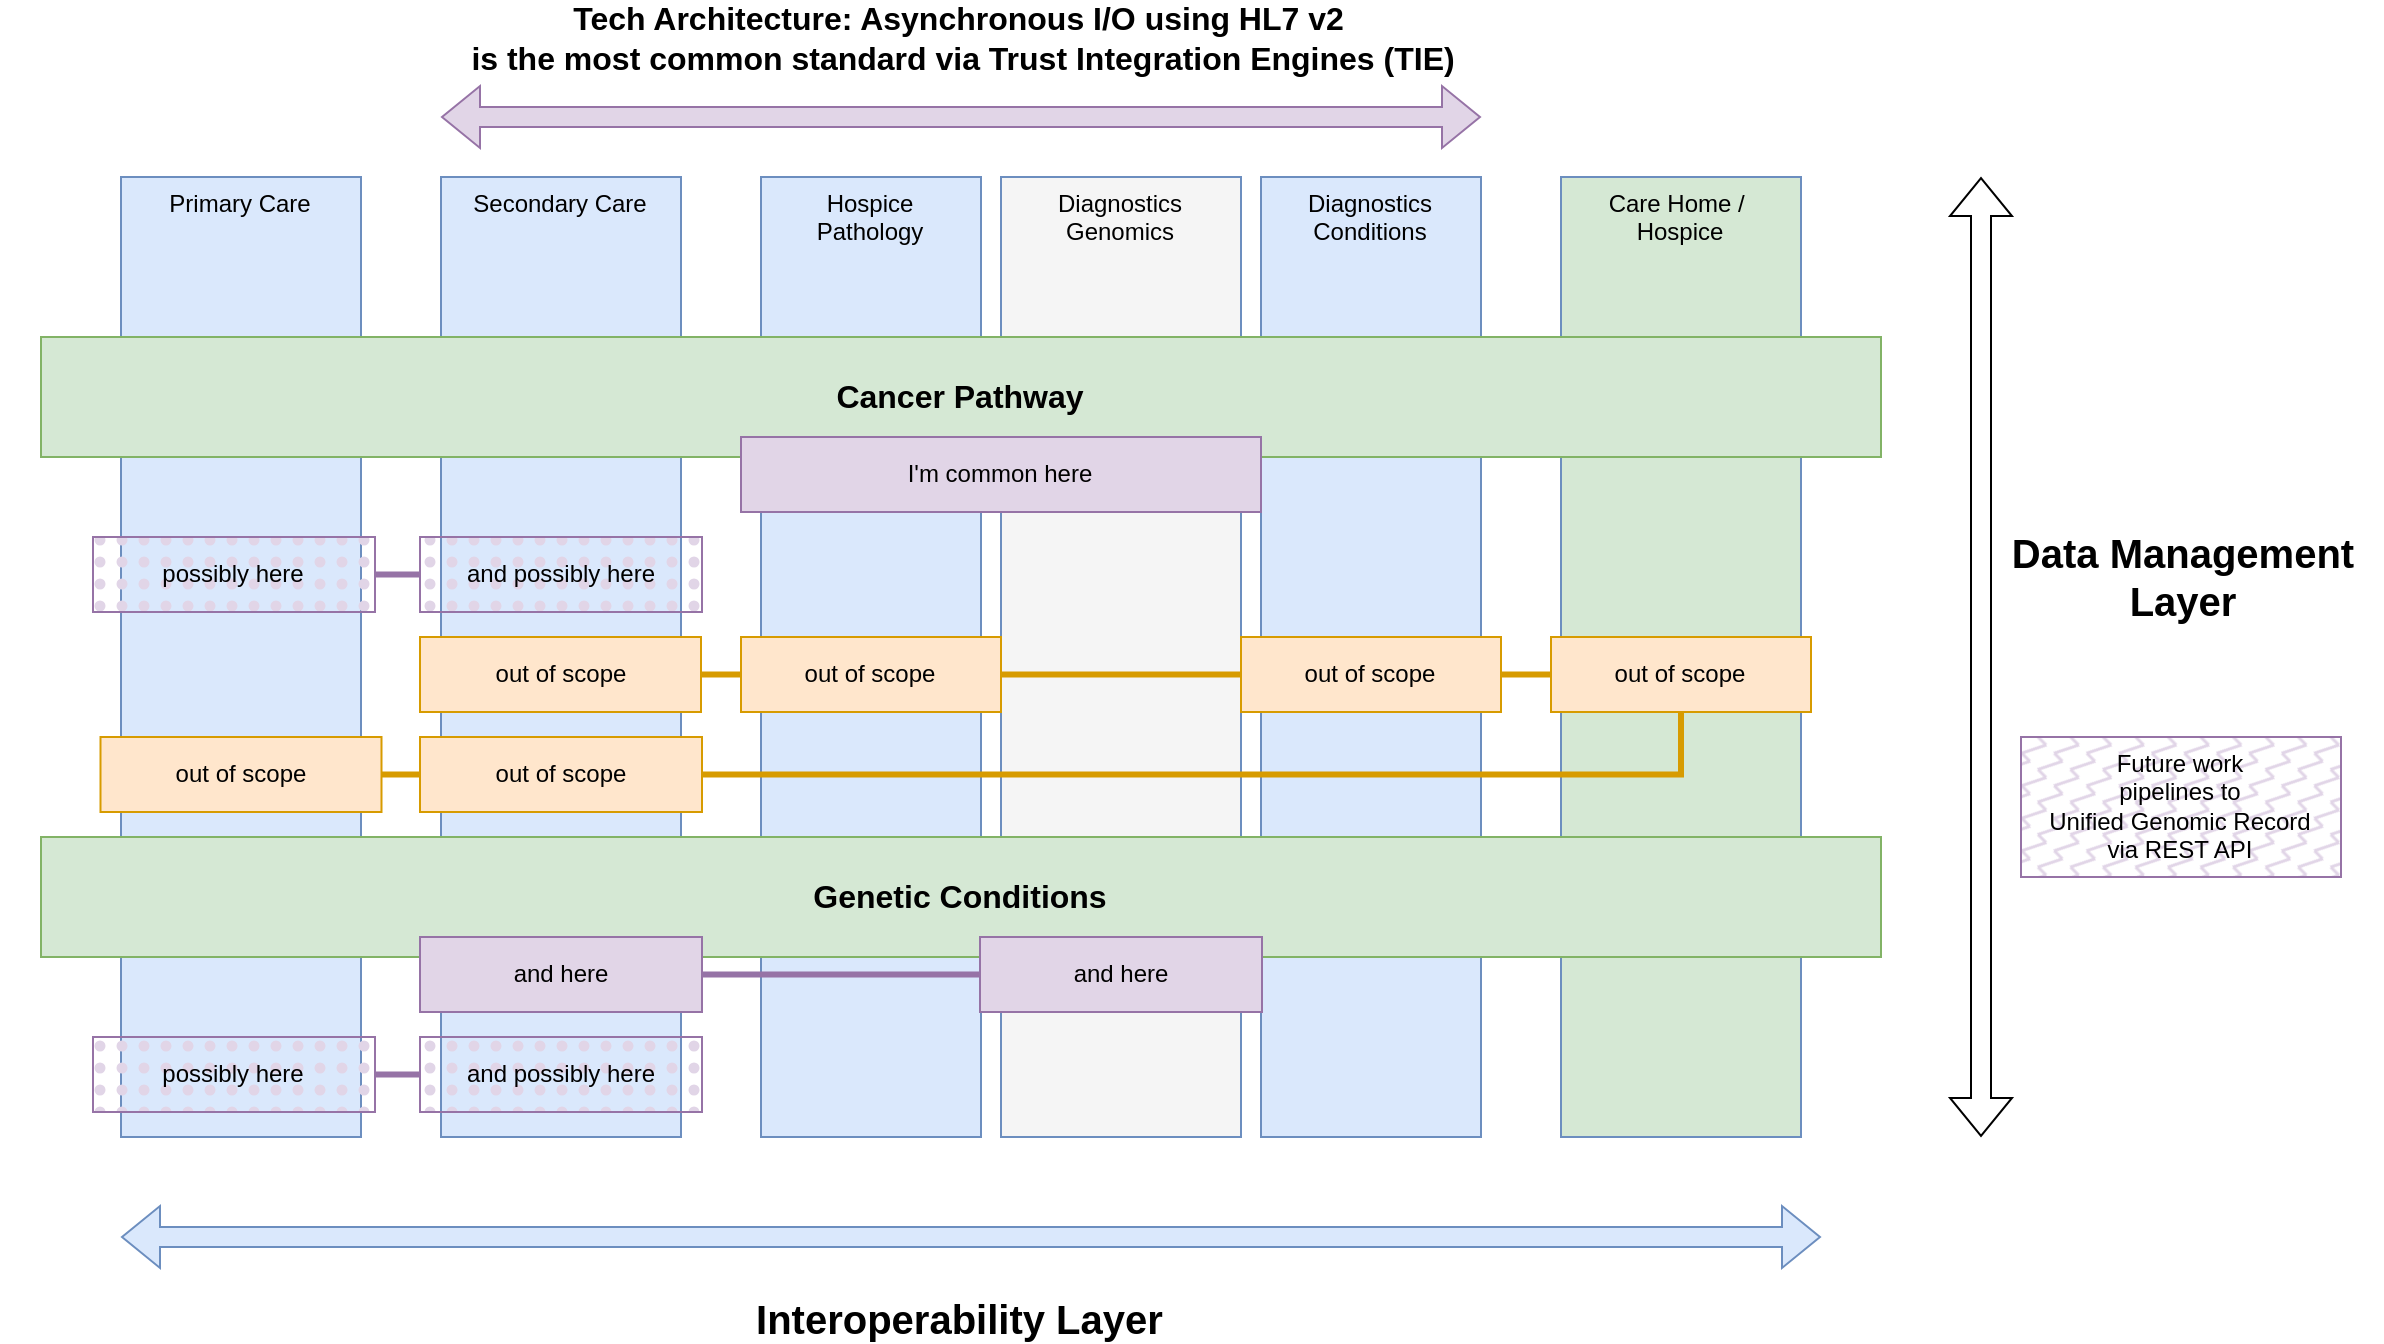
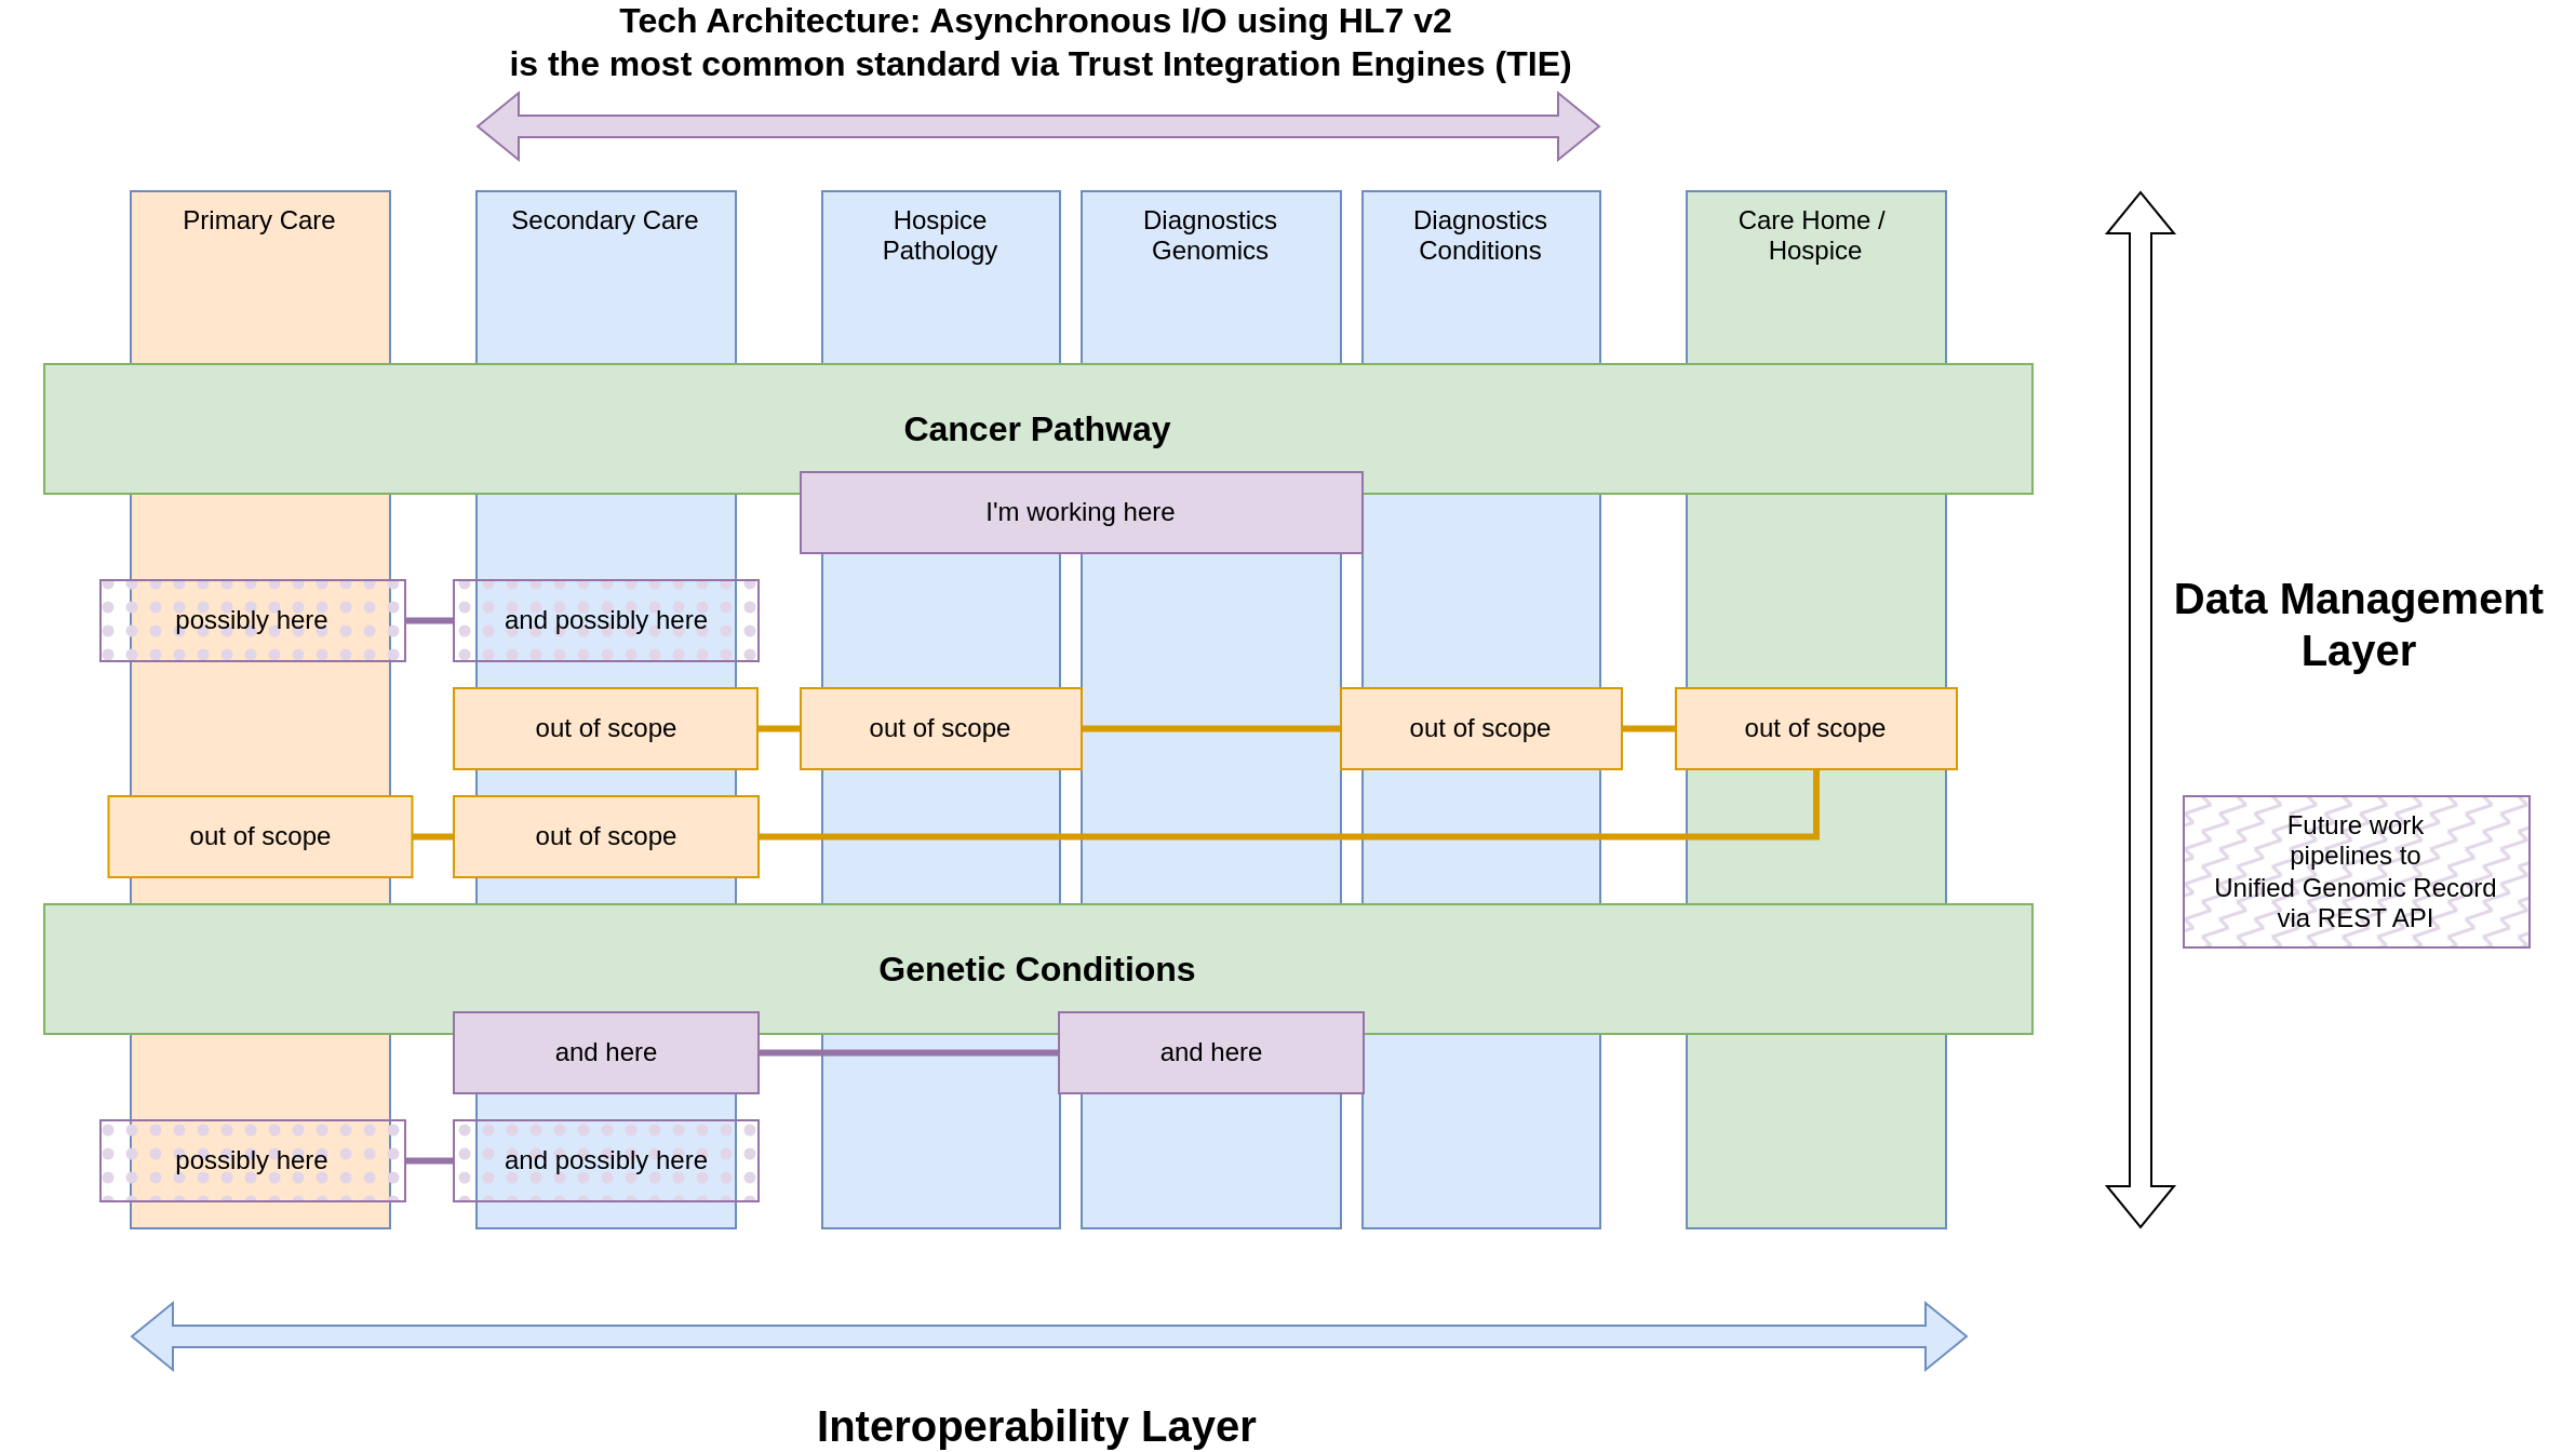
- <mxCell id="10" value="I'm common here" style="rounded=0;whiteSpace=wrap;html=1;fillColor=#e1d5e7;strokeColor=#9673a6;" vertex="1" parent="1"><mxGeometry x="370" y="180" width="260" height="37.5" as="geometry" /></mxCell>
+ <mxCell id="10" value="I'm working here" style="rounded=0;whiteSpace=wrap;html=1;fillColor=#e1d5e7;strokeColor=#9673a6;" vertex="1" parent="1"><mxGeometry x="370" y="180" width="260" height="37.5" as="geometry" /></mxCell>
- <mxCell id="2" value="Primary Care" style="rounded=0;whiteSpace=wrap;html=1;verticalAlign=top;fillColor=#dae8fc;strokeColor=#6c8ebf;" vertex="1" parent="1"><mxGeometry x="60" y="50" width="120" height="480" as="geometry" /></mxCell>
+ <mxCell id="2" value="Primary Care" style="rounded=0;whiteSpace=wrap;html=1;verticalAlign=top;fillColor=#ffe6cc;strokeColor=#6c8ebf;" vertex="1" parent="1"><mxGeometry x="60" y="50" width="120" height="480" as="geometry" /></mxCell>
- <mxCell id="5" value="Diagnostics&lt;br&gt;Genomics" style="rounded=0;whiteSpace=wrap;html=1;verticalAlign=top;fillColor=#f5f5f5;strokeColor=#6c8ebf;" vertex="1" parent="1"><mxGeometry x="500" y="50" width="120" height="480" as="geometry" /></mxCell>
+ <mxCell id="5" value="Diagnostics&lt;br&gt;Genomics" style="rounded=0;whiteSpace=wrap;html=1;verticalAlign=top;fillColor=#dae8fc;strokeColor=#6c8ebf;" vertex="1" parent="1"><mxGeometry x="500" y="50" width="120" height="480" as="geometry" /></mxCell>
